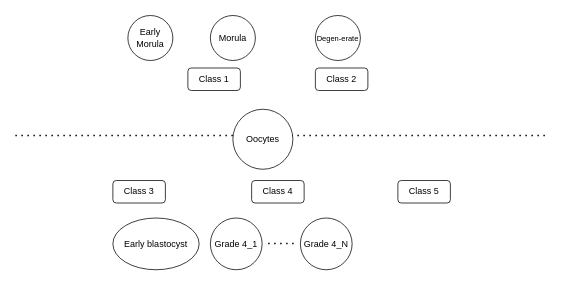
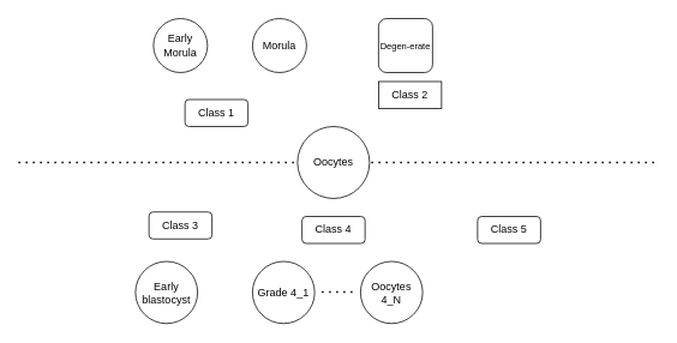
- <mxCell id="8" value="&lt;font style=&quot;font-size: 10px;&quot;&gt;Degen-erate&lt;/font&gt;" style="ellipse;whiteSpace=wrap;html=1;aspect=fixed;" vertex="1" parent="1"><mxGeometry x="420" y="20" width="60" height="60" as="geometry" /></mxCell>
+ <mxCell id="8" value="&lt;font style=&quot;font-size: 10px;&quot;&gt;Degen-erate&lt;/font&gt;" style="whiteSpace=wrap;html=1;aspect=fixed;rounded=1;" vertex="1" parent="1"><mxGeometry x="420" y="20" width="60" height="60" as="geometry" /></mxCell>
- <mxCell id="4" value="Class 1" style="rounded=1;whiteSpace=wrap;html=1;" vertex="1" parent="1"><mxGeometry x="250" y="90" width="70" height="30" as="geometry" /></mxCell>
+ <mxCell id="4" value="Class 1" style="rounded=1;whiteSpace=wrap;html=1;" vertex="1" parent="1"><mxGeometry x="205" y="110" width="70" height="30" as="geometry" /></mxCell>
- <mxCell id="5" value="Class 2" style="rounded=1;whiteSpace=wrap;html=1;" vertex="1" parent="1"><mxGeometry x="420" y="90" width="70" height="30" as="geometry" /></mxCell>
+ <mxCell id="5" value="Class 2" style="whiteSpace=wrap;html=1;rounded=0;" vertex="1" parent="1"><mxGeometry x="420" y="90" width="70" height="30" as="geometry" /></mxCell>
- <mxCell id="3" value="Oocytes" style="ellipse;whiteSpace=wrap;html=1;aspect=fixed;" vertex="1" parent="1"><mxGeometry x="310" y="145" width="80" height="80" as="geometry" /></mxCell>
+ <mxCell id="3" value="Oocytes" style="ellipse;whiteSpace=wrap;html=1;aspect=fixed;" vertex="1" parent="1"><mxGeometry x="330" y="140" width="80" height="80" as="geometry" /></mxCell>
- <mxCell id="9" value="Class 3" style="rounded=1;whiteSpace=wrap;html=1;" vertex="1" parent="1"><mxGeometry x="150" y="240" width="70" height="30" as="geometry" /></mxCell>
+ <mxCell id="9" value="Class 3" style="rounded=1;whiteSpace=wrap;html=1;" vertex="1" parent="1"><mxGeometry x="165" y="235" width="70" height="30" as="geometry" /></mxCell>
- <mxCell id="12" value="Early blastocyst" style="ellipse;whiteSpace=wrap;html=1;aspect=fixed;" vertex="1" parent="1"><mxGeometry x="150" y="290" width="115" height="69" as="geometry" /></mxCell>
+ <mxCell id="12" value="Early blastocyst" style="ellipse;whiteSpace=wrap;html=1;aspect=fixed;" vertex="1" parent="1"><mxGeometry x="150" y="290" width="69" height="69" as="geometry" /></mxCell>
- <mxCell id="14" value="Grade 4_N" style="ellipse;whiteSpace=wrap;html=1;aspect=fixed;" vertex="1" parent="1"><mxGeometry x="400" y="290" width="69" height="69" as="geometry" /></mxCell>
+ <mxCell id="14" value="Oocytes 4_N" style="ellipse;whiteSpace=wrap;html=1;aspect=fixed;" vertex="1" parent="1"><mxGeometry x="400" y="290" width="69" height="69" as="geometry" /></mxCell>
